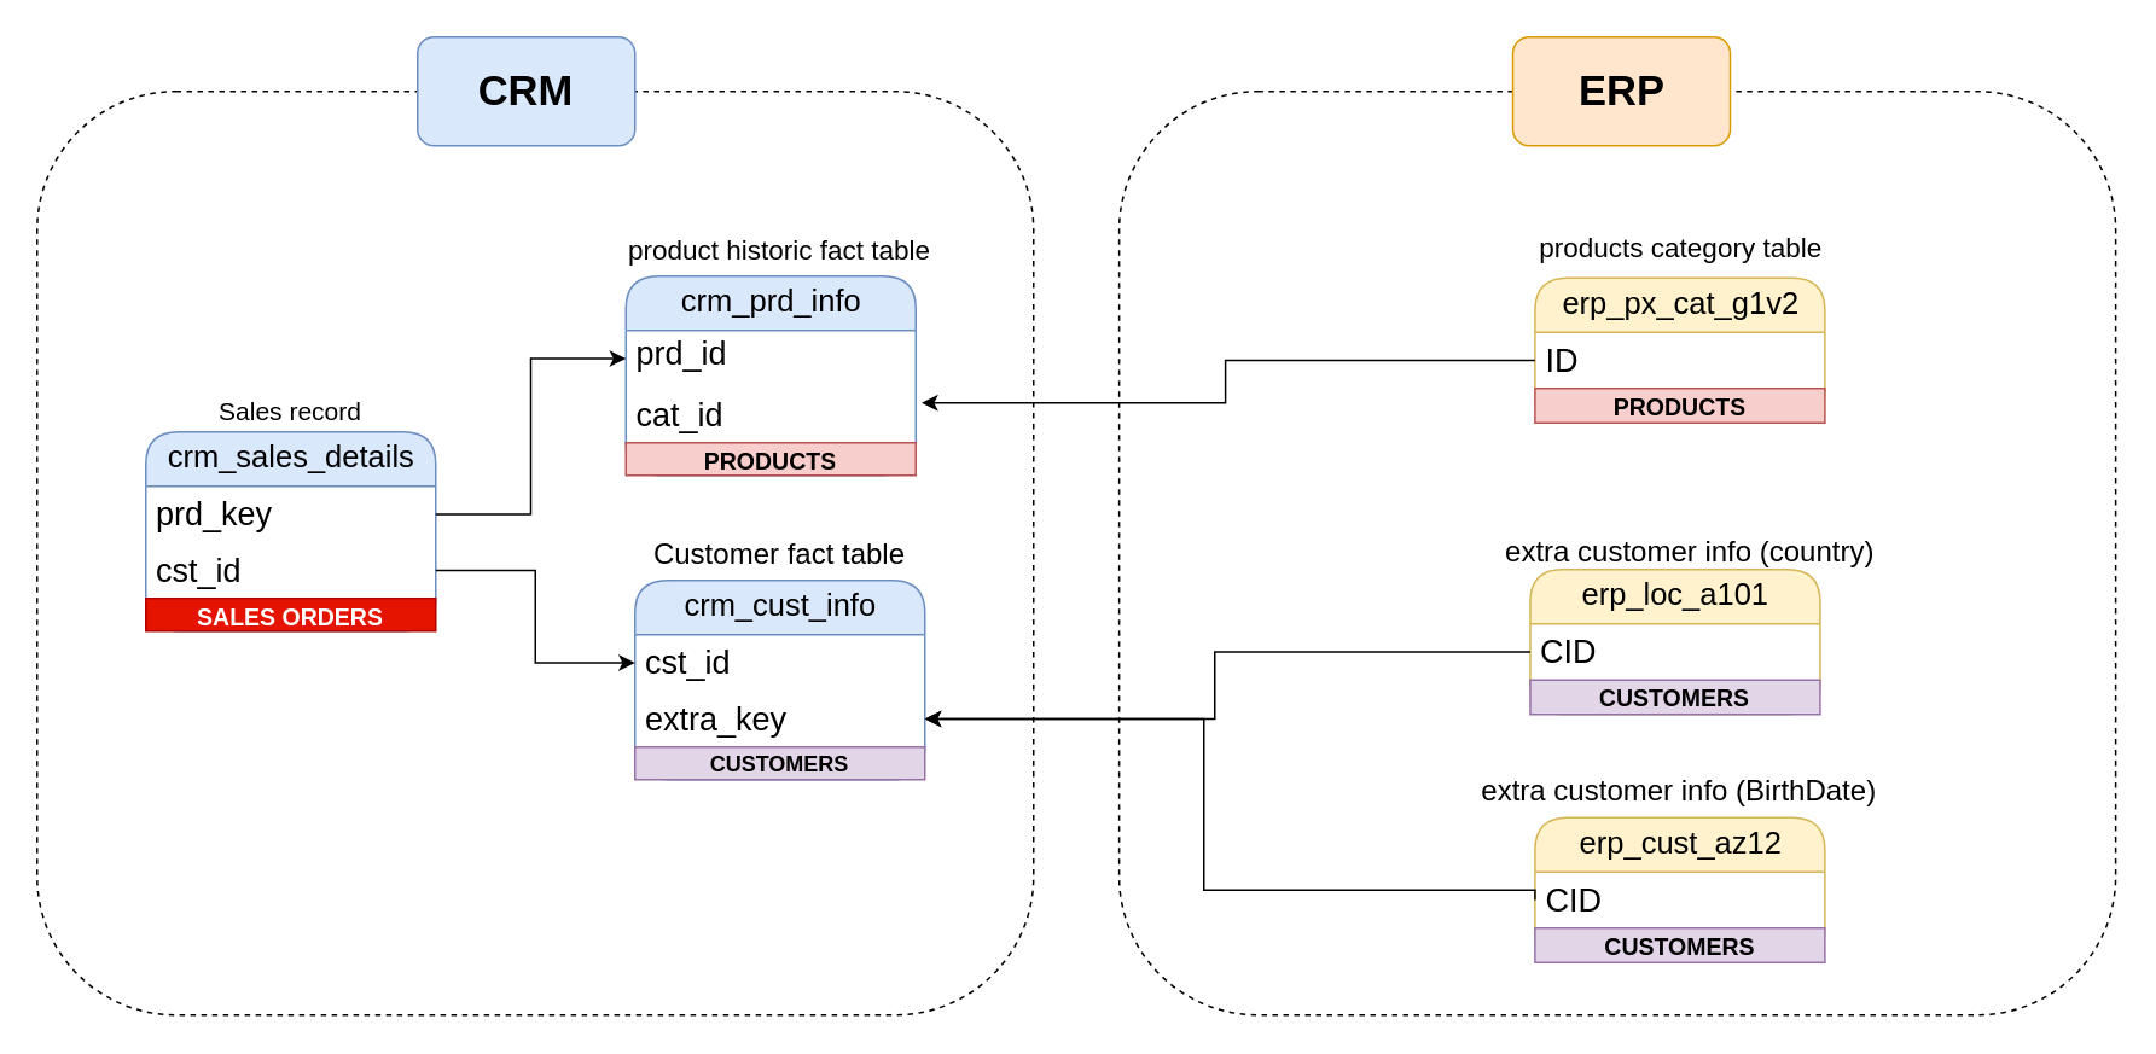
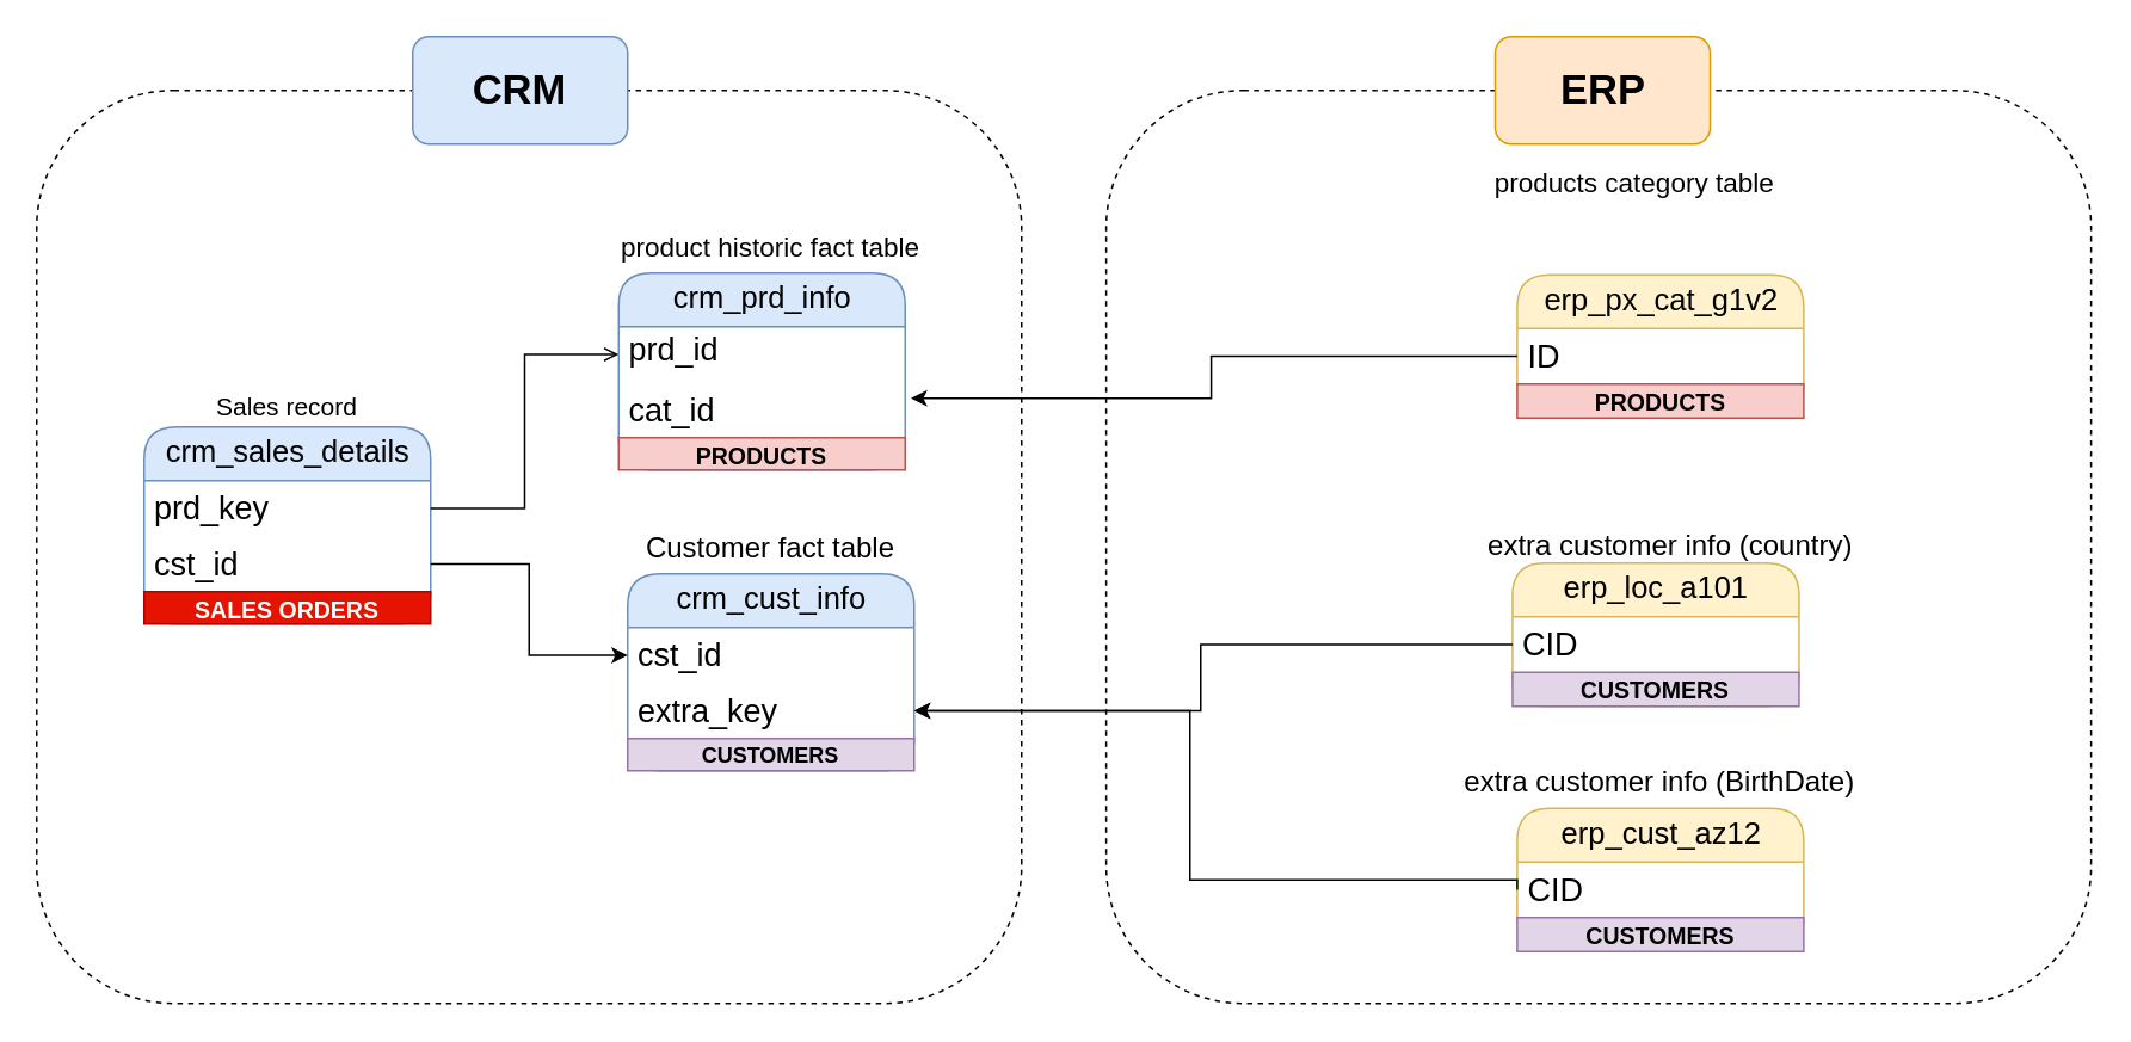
- <mxCell id="32" value="&lt;span&gt;products category table&lt;/span&gt;" style="text;html=1;align=center;verticalAlign=middle;whiteSpace=wrap;rounded=0;fontSize=15;fontStyle=0" parent="1" vertex="1"><mxGeometry x="844.51" y="121" width="164.5" height="30" as="geometry" /></mxCell>
+ <mxCell id="32" value="&lt;span&gt;products category table&lt;/span&gt;" style="text;html=1;align=center;verticalAlign=middle;whiteSpace=wrap;rounded=0;fontSize=15;fontStyle=0" parent="1" vertex="1"><mxGeometry x="829.51" y="86" width="164.5" height="30" as="geometry" /></mxCell>
- <mxCell id="20" style="edgeStyle=orthogonalEdgeStyle;rounded=0;orthogonalLoop=1;jettySize=auto;html=1;entryX=0;entryY=0.5;entryDx=0;entryDy=0;" parent="1" source="12" target="16" edge="1"><mxGeometry relative="1" as="geometry" /></mxCell>
+ <mxCell id="20" style="edgeStyle=orthogonalEdgeStyle;rounded=0;orthogonalLoop=1;jettySize=auto;html=1;entryX=0;entryY=0.5;entryDx=0;entryDy=0;endArrow=open;" parent="1" source="12" target="16" edge="1"><mxGeometry relative="1" as="geometry" /></mxCell>
